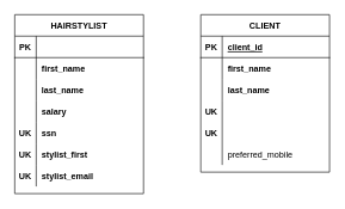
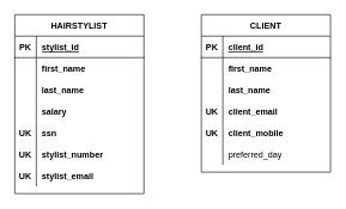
+ <mxCell id="5" value="stylist_id" style="shape=partialRectangle;connectable=0;fillColor=none;top=0;left=0;bottom=0;right=0;align=left;spacingLeft=6;fontStyle=5;overflow=hidden;" parent="3" vertex="1"><mxGeometry x="30" width="150" height="30" as="geometry"><mxRectangle width="150" height="30" as="alternateBounds" /></mxGeometry></mxCell>
+ <mxCell id="36" value="client_email" style="shape=partialRectangle;connectable=0;fillColor=none;top=0;left=0;bottom=0;right=0;align=left;spacingLeft=6;overflow=hidden;fontStyle=1" parent="34" vertex="1"><mxGeometry x="30" width="150" height="30" as="geometry"><mxRectangle width="150" height="30" as="alternateBounds" /></mxGeometry></mxCell>
+ <mxCell id="39" value="client_mobile" style="shape=partialRectangle;connectable=0;fillColor=none;top=0;left=0;bottom=0;right=0;align=left;spacingLeft=6;overflow=hidden;fontStyle=1" parent="37" vertex="1"><mxGeometry x="30" width="150" height="30" as="geometry"><mxRectangle width="150" height="30" as="alternateBounds" /></mxGeometry></mxCell>
- <mxCell id="20" value="stylist_first" style="shape=partialRectangle;connectable=0;fillColor=none;top=0;left=0;bottom=0;right=0;align=left;spacingLeft=6;overflow=hidden;fontStyle=1" parent="18" vertex="1"><mxGeometry x="30" width="150" height="30" as="geometry"><mxRectangle width="150" height="30" as="alternateBounds" /></mxGeometry></mxCell>
+ <mxCell id="20" value="stylist_number" style="shape=partialRectangle;connectable=0;fillColor=none;top=0;left=0;bottom=0;right=0;align=left;spacingLeft=6;overflow=hidden;fontStyle=1" parent="18" vertex="1"><mxGeometry x="30" width="150" height="30" as="geometry"><mxRectangle width="150" height="30" as="alternateBounds" /></mxGeometry></mxCell>
- <mxCell id="42" value="preferred_mobile" style="shape=partialRectangle;connectable=0;fillColor=none;top=0;left=0;bottom=0;right=0;align=left;spacingLeft=6;overflow=hidden;fontStyle=0" parent="40" vertex="1"><mxGeometry x="30" width="150" height="30" as="geometry"><mxRectangle width="150" height="30" as="alternateBounds" /></mxGeometry></mxCell>
+ <mxCell id="42" value="preferred_day" style="shape=partialRectangle;connectable=0;fillColor=none;top=0;left=0;bottom=0;right=0;align=left;spacingLeft=6;overflow=hidden;fontStyle=0" parent="40" vertex="1"><mxGeometry x="30" width="150" height="30" as="geometry"><mxRectangle width="150" height="30" as="alternateBounds" /></mxGeometry></mxCell>
